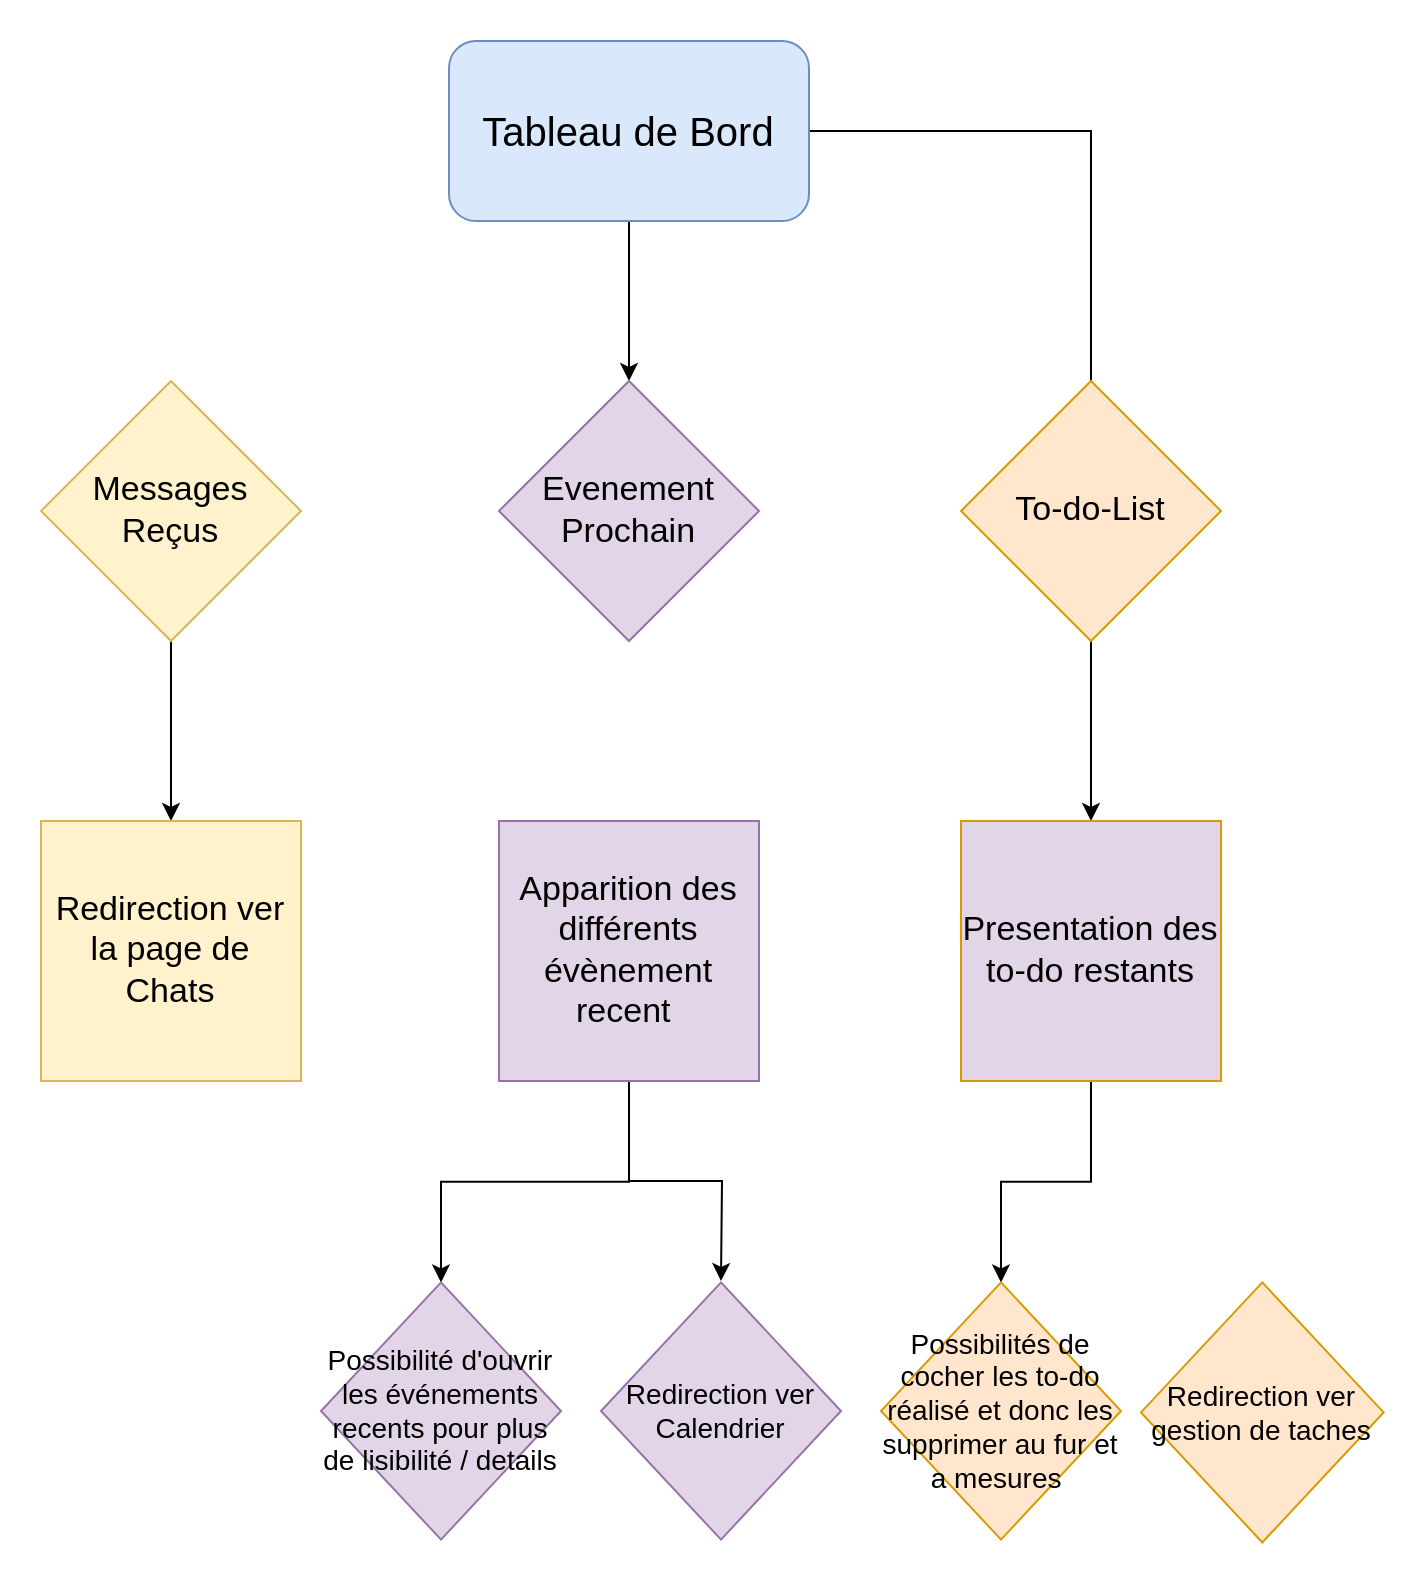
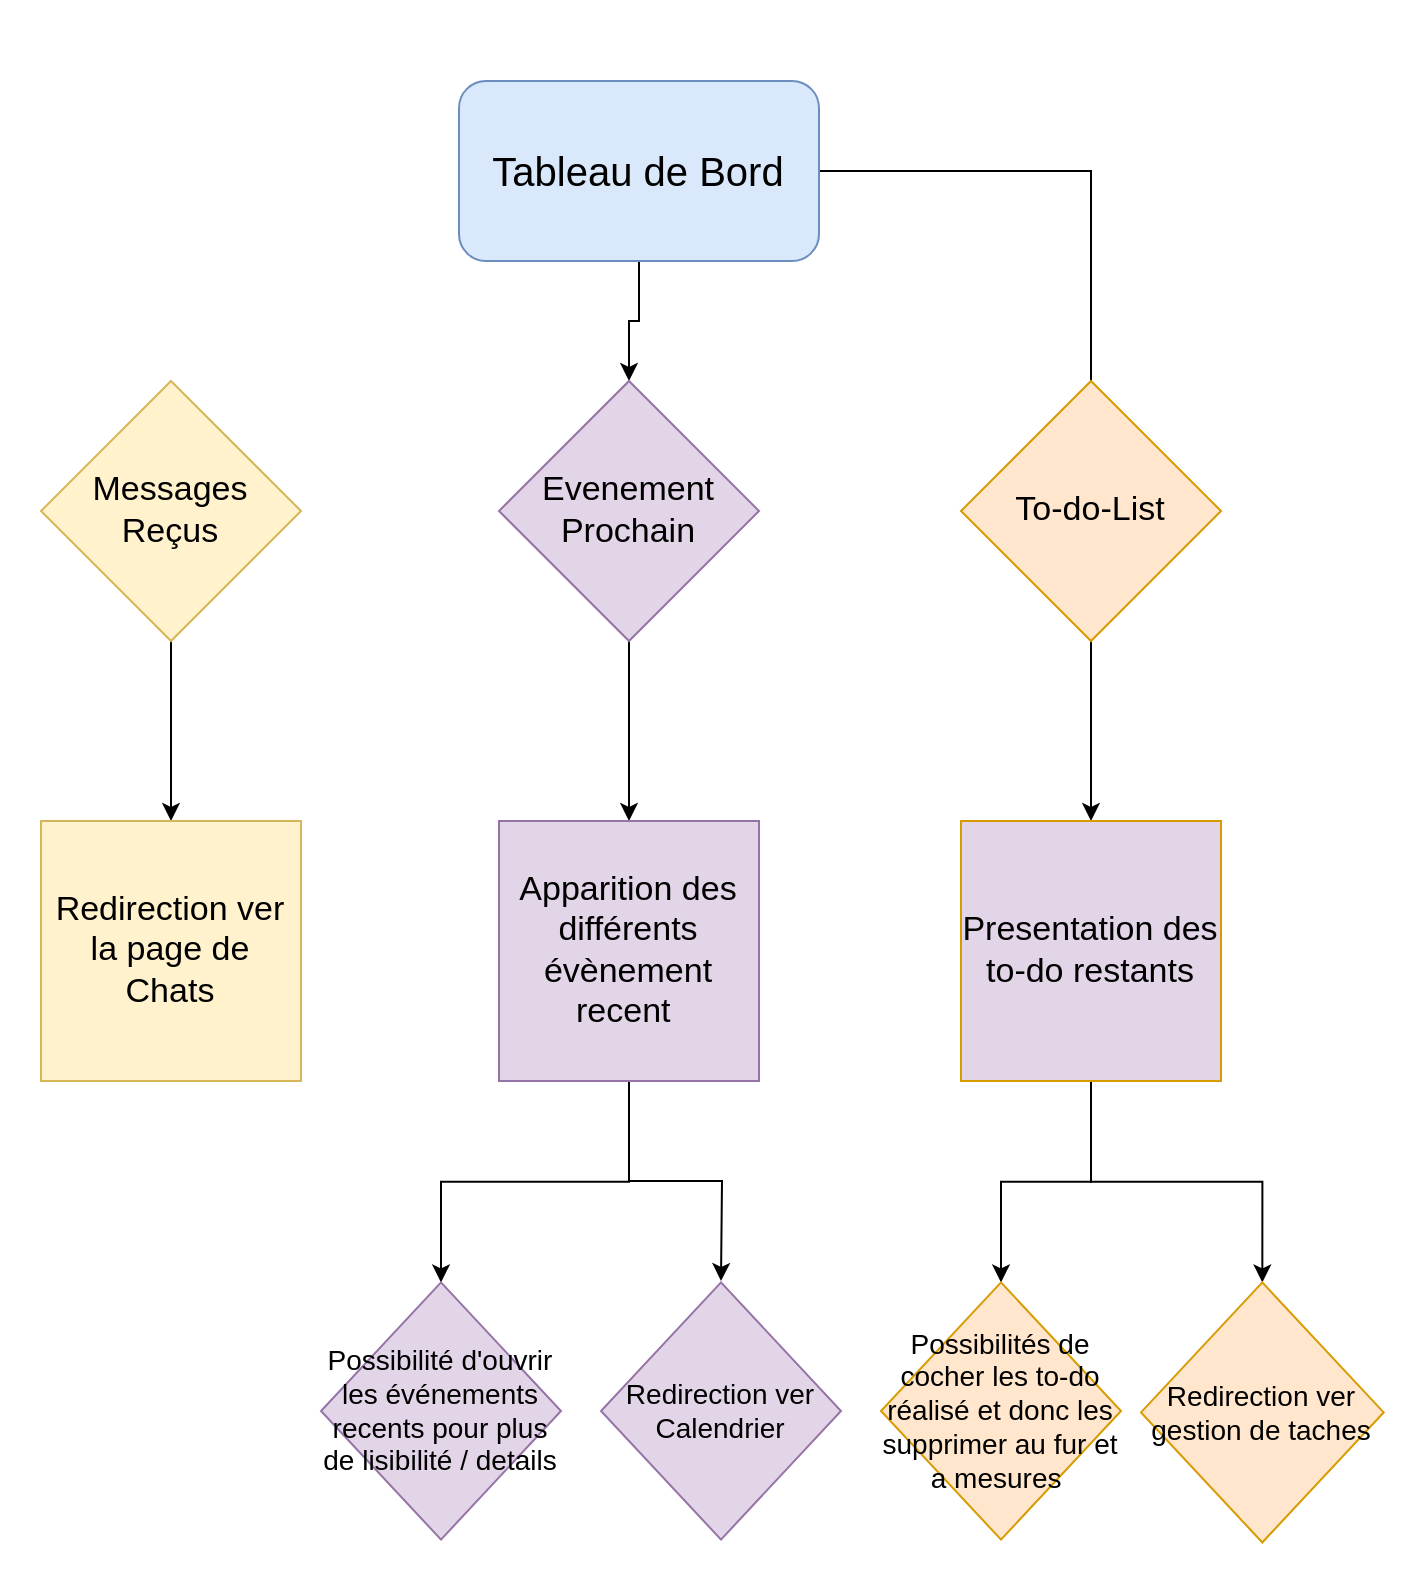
- <mxCell id="4" value="&lt;font style=&quot;font-size: 20px&quot;&gt;Tableau de Bord&lt;/font&gt;" style="rounded=1;whiteSpace=wrap;html=1;fillColor=#dae8fc;strokeColor=#6c8ebf;" vertex="1" parent="1"><mxGeometry x="224" y="20" width="180" height="90" as="geometry" /></mxCell>
+ <mxCell id="4" value="&lt;font style=&quot;font-size: 20px&quot;&gt;Tableau de Bord&lt;/font&gt;" style="rounded=1;whiteSpace=wrap;html=1;fillColor=#dae8fc;strokeColor=#6c8ebf;" vertex="1" parent="1"><mxGeometry x="229" y="40" width="180" height="90" as="geometry" /></mxCell>
+ <mxCell id="7" style="edgeStyle=orthogonalEdgeStyle;rounded=0;orthogonalLoop=1;jettySize=auto;html=1;" edge="1" parent="1" source="8" target="14"><mxGeometry relative="1" as="geometry" /></mxCell>
+ <mxCell id="16" style="edgeStyle=orthogonalEdgeStyle;rounded=0;orthogonalLoop=1;jettySize=auto;html=1;entryX=0.5;entryY=0;entryDx=0;entryDy=0;" edge="1" parent="1" source="17" target="18"><mxGeometry relative="1" as="geometry" /></mxCell>
